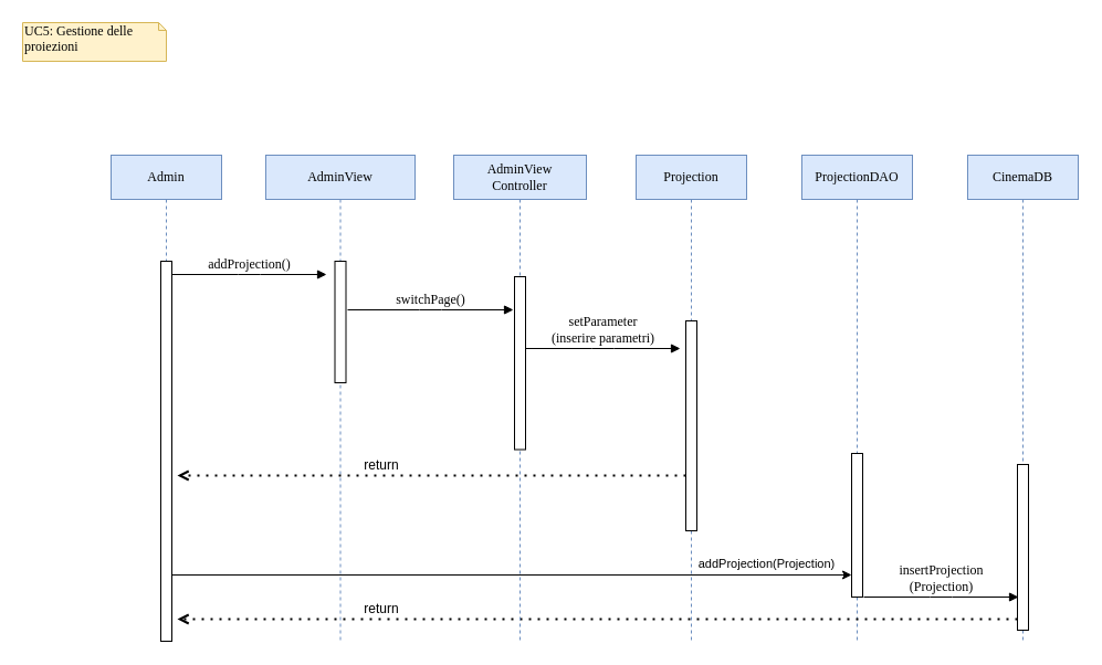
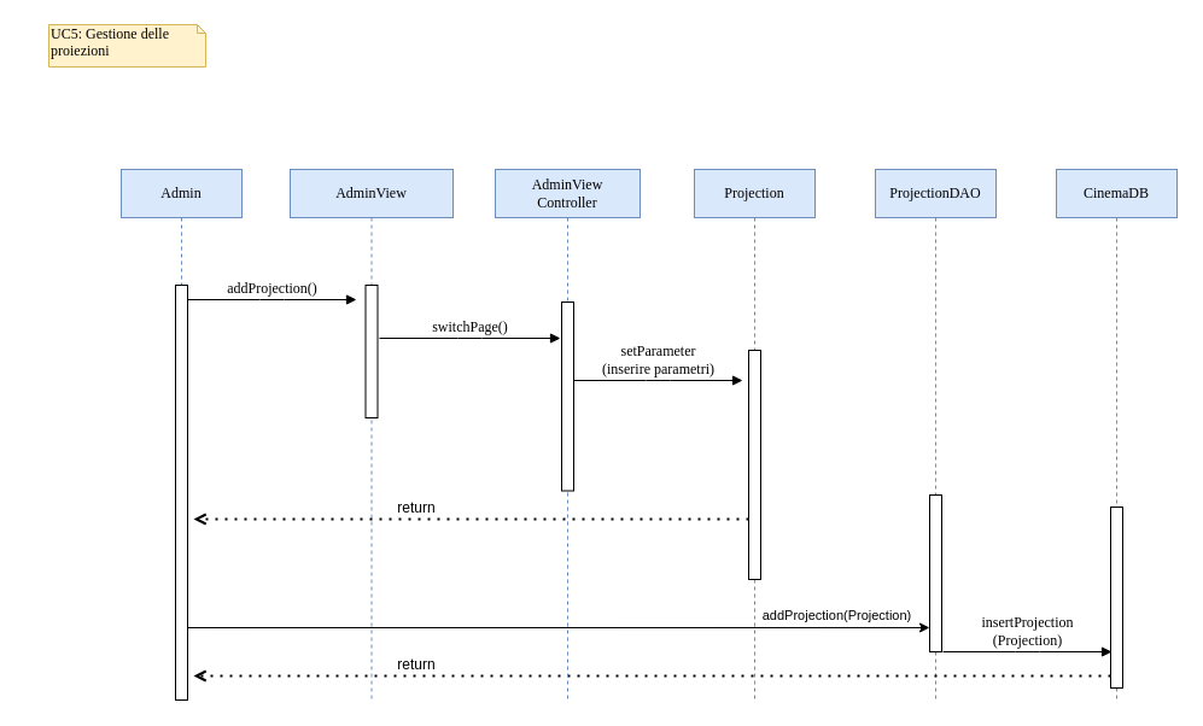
- <mxCell id="10" value="UC5: Gestione delle proiezioni" style="shape=note;whiteSpace=wrap;html=1;size=7;verticalAlign=top;align=left;spacingTop=-6;rounded=0;shadow=0;comic=0;labelBackgroundColor=none;strokeWidth=1;fontFamily=Verdana;fontSize=12;fillColor=#fff2cc;strokeColor=#d6b656;" parent="1" vertex="1"><mxGeometry width="130" height="35" as="geometry" x="20" y="20" /></mxCell>
+ <mxCell id="10" value="UC5: Gestione delle proiezioni" style="shape=note;whiteSpace=wrap;html=1;size=7;verticalAlign=top;align=left;spacingTop=-6;rounded=0;shadow=0;comic=0;labelBackgroundColor=none;strokeWidth=1;fontFamily=Verdana;fontSize=12;fillColor=#fff2cc;strokeColor=#d6b656;" parent="1" vertex="1"><mxGeometry x="40" y="20" width="130" height="35" as="geometry" /></mxCell>
